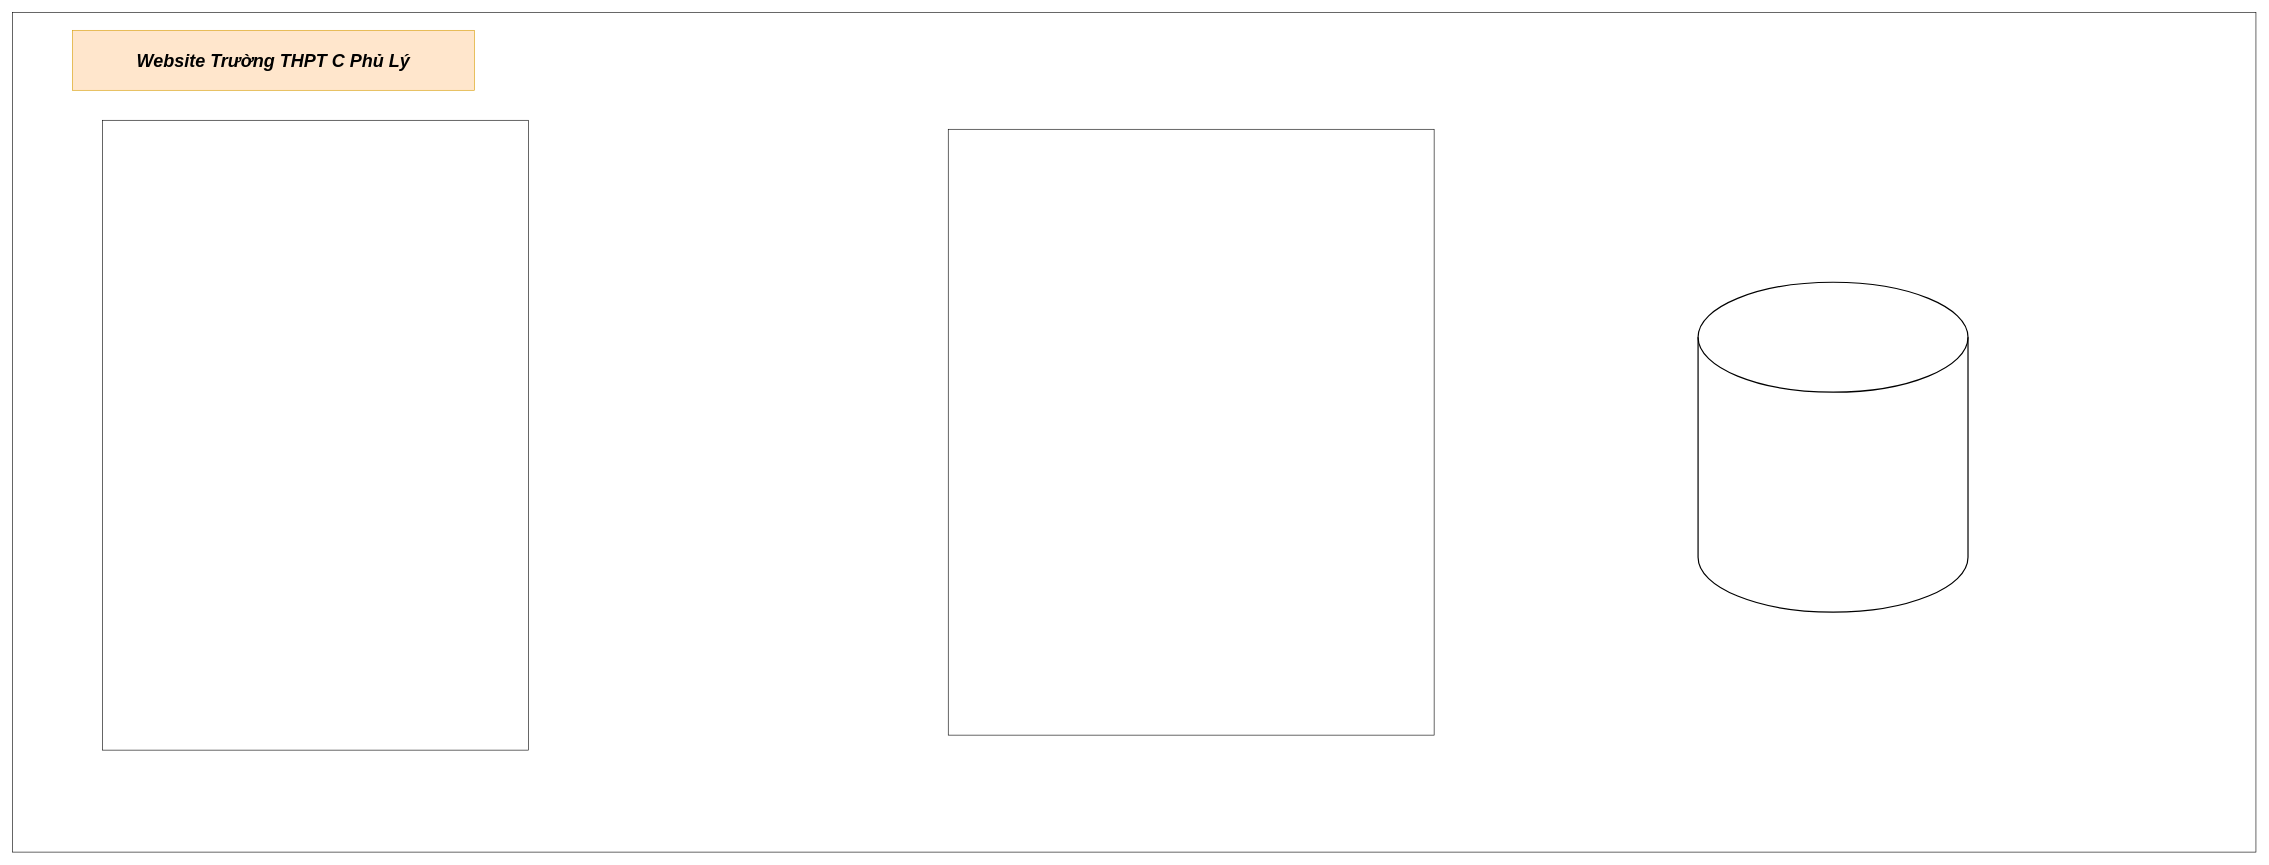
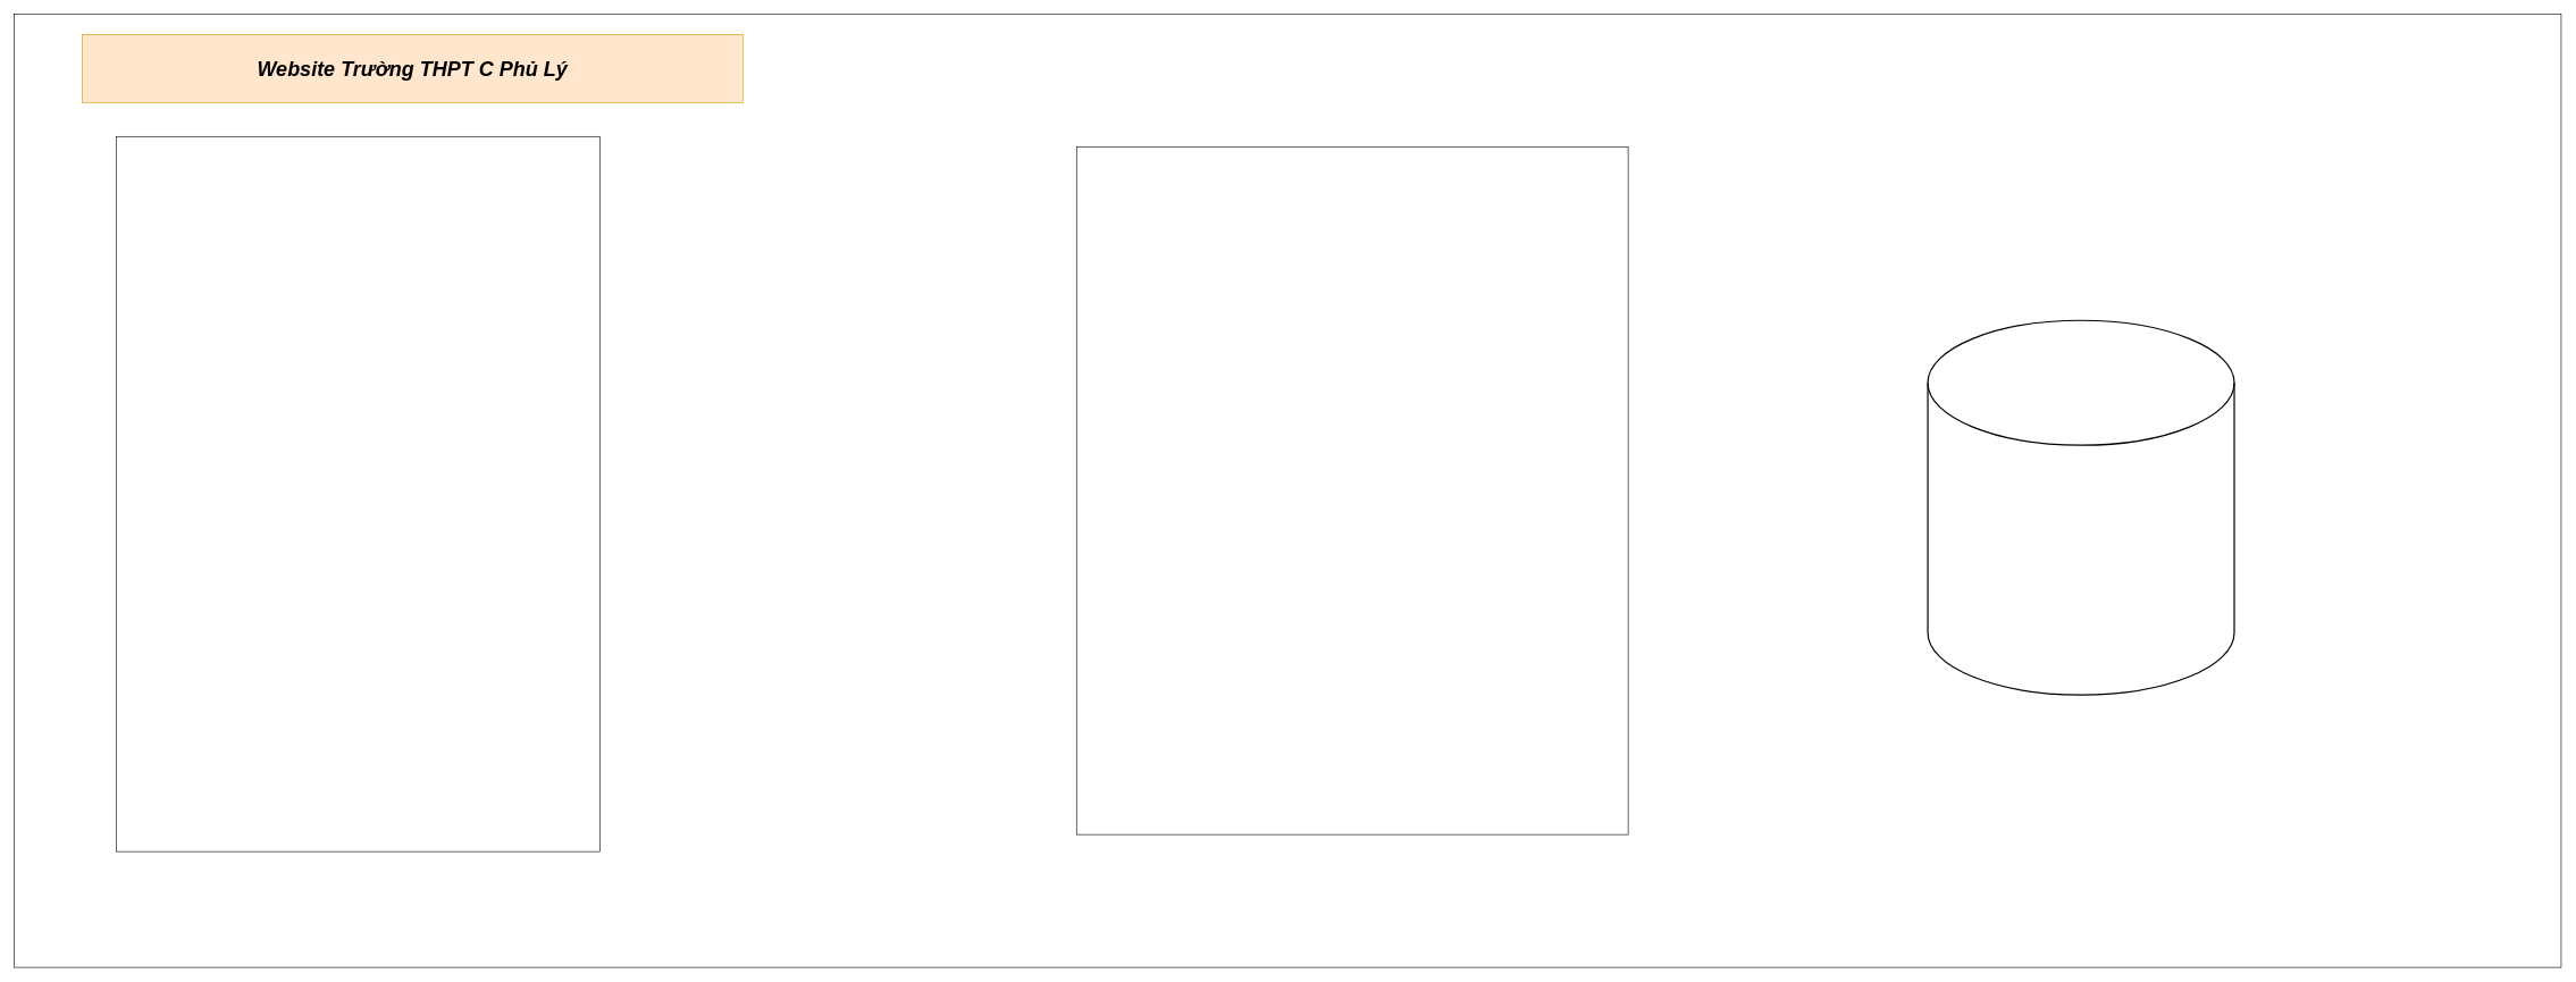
- <mxCell id="3" value="&lt;font style=&quot;font-size: 30px;&quot;&gt;&lt;span style=&quot;font-size: 30px;&quot;&gt;Website Trường THPT C Phủ Lý&lt;/span&gt;&lt;/font&gt;" style="text;html=1;strokeColor=#d79b00;fillColor=#ffe6cc;align=center;verticalAlign=middle;whiteSpace=wrap;rounded=0;fontSize=30;fontStyle=3" vertex="1" parent="1"><mxGeometry x="120" y="50" width="670" height="100" as="geometry" /></mxCell>
+ <mxCell id="3" value="&lt;font style=&quot;font-size: 30px;&quot;&gt;&lt;span style=&quot;font-size: 30px;&quot;&gt;Website Trường THPT C Phủ Lý&lt;/span&gt;&lt;/font&gt;" style="text;html=1;strokeColor=#d79b00;fillColor=#ffe6cc;align=center;verticalAlign=middle;whiteSpace=wrap;rounded=0;fontSize=30;fontStyle=3" vertex="1" parent="1"><mxGeometry x="120" y="50" width="970" height="100" as="geometry" /></mxCell>
